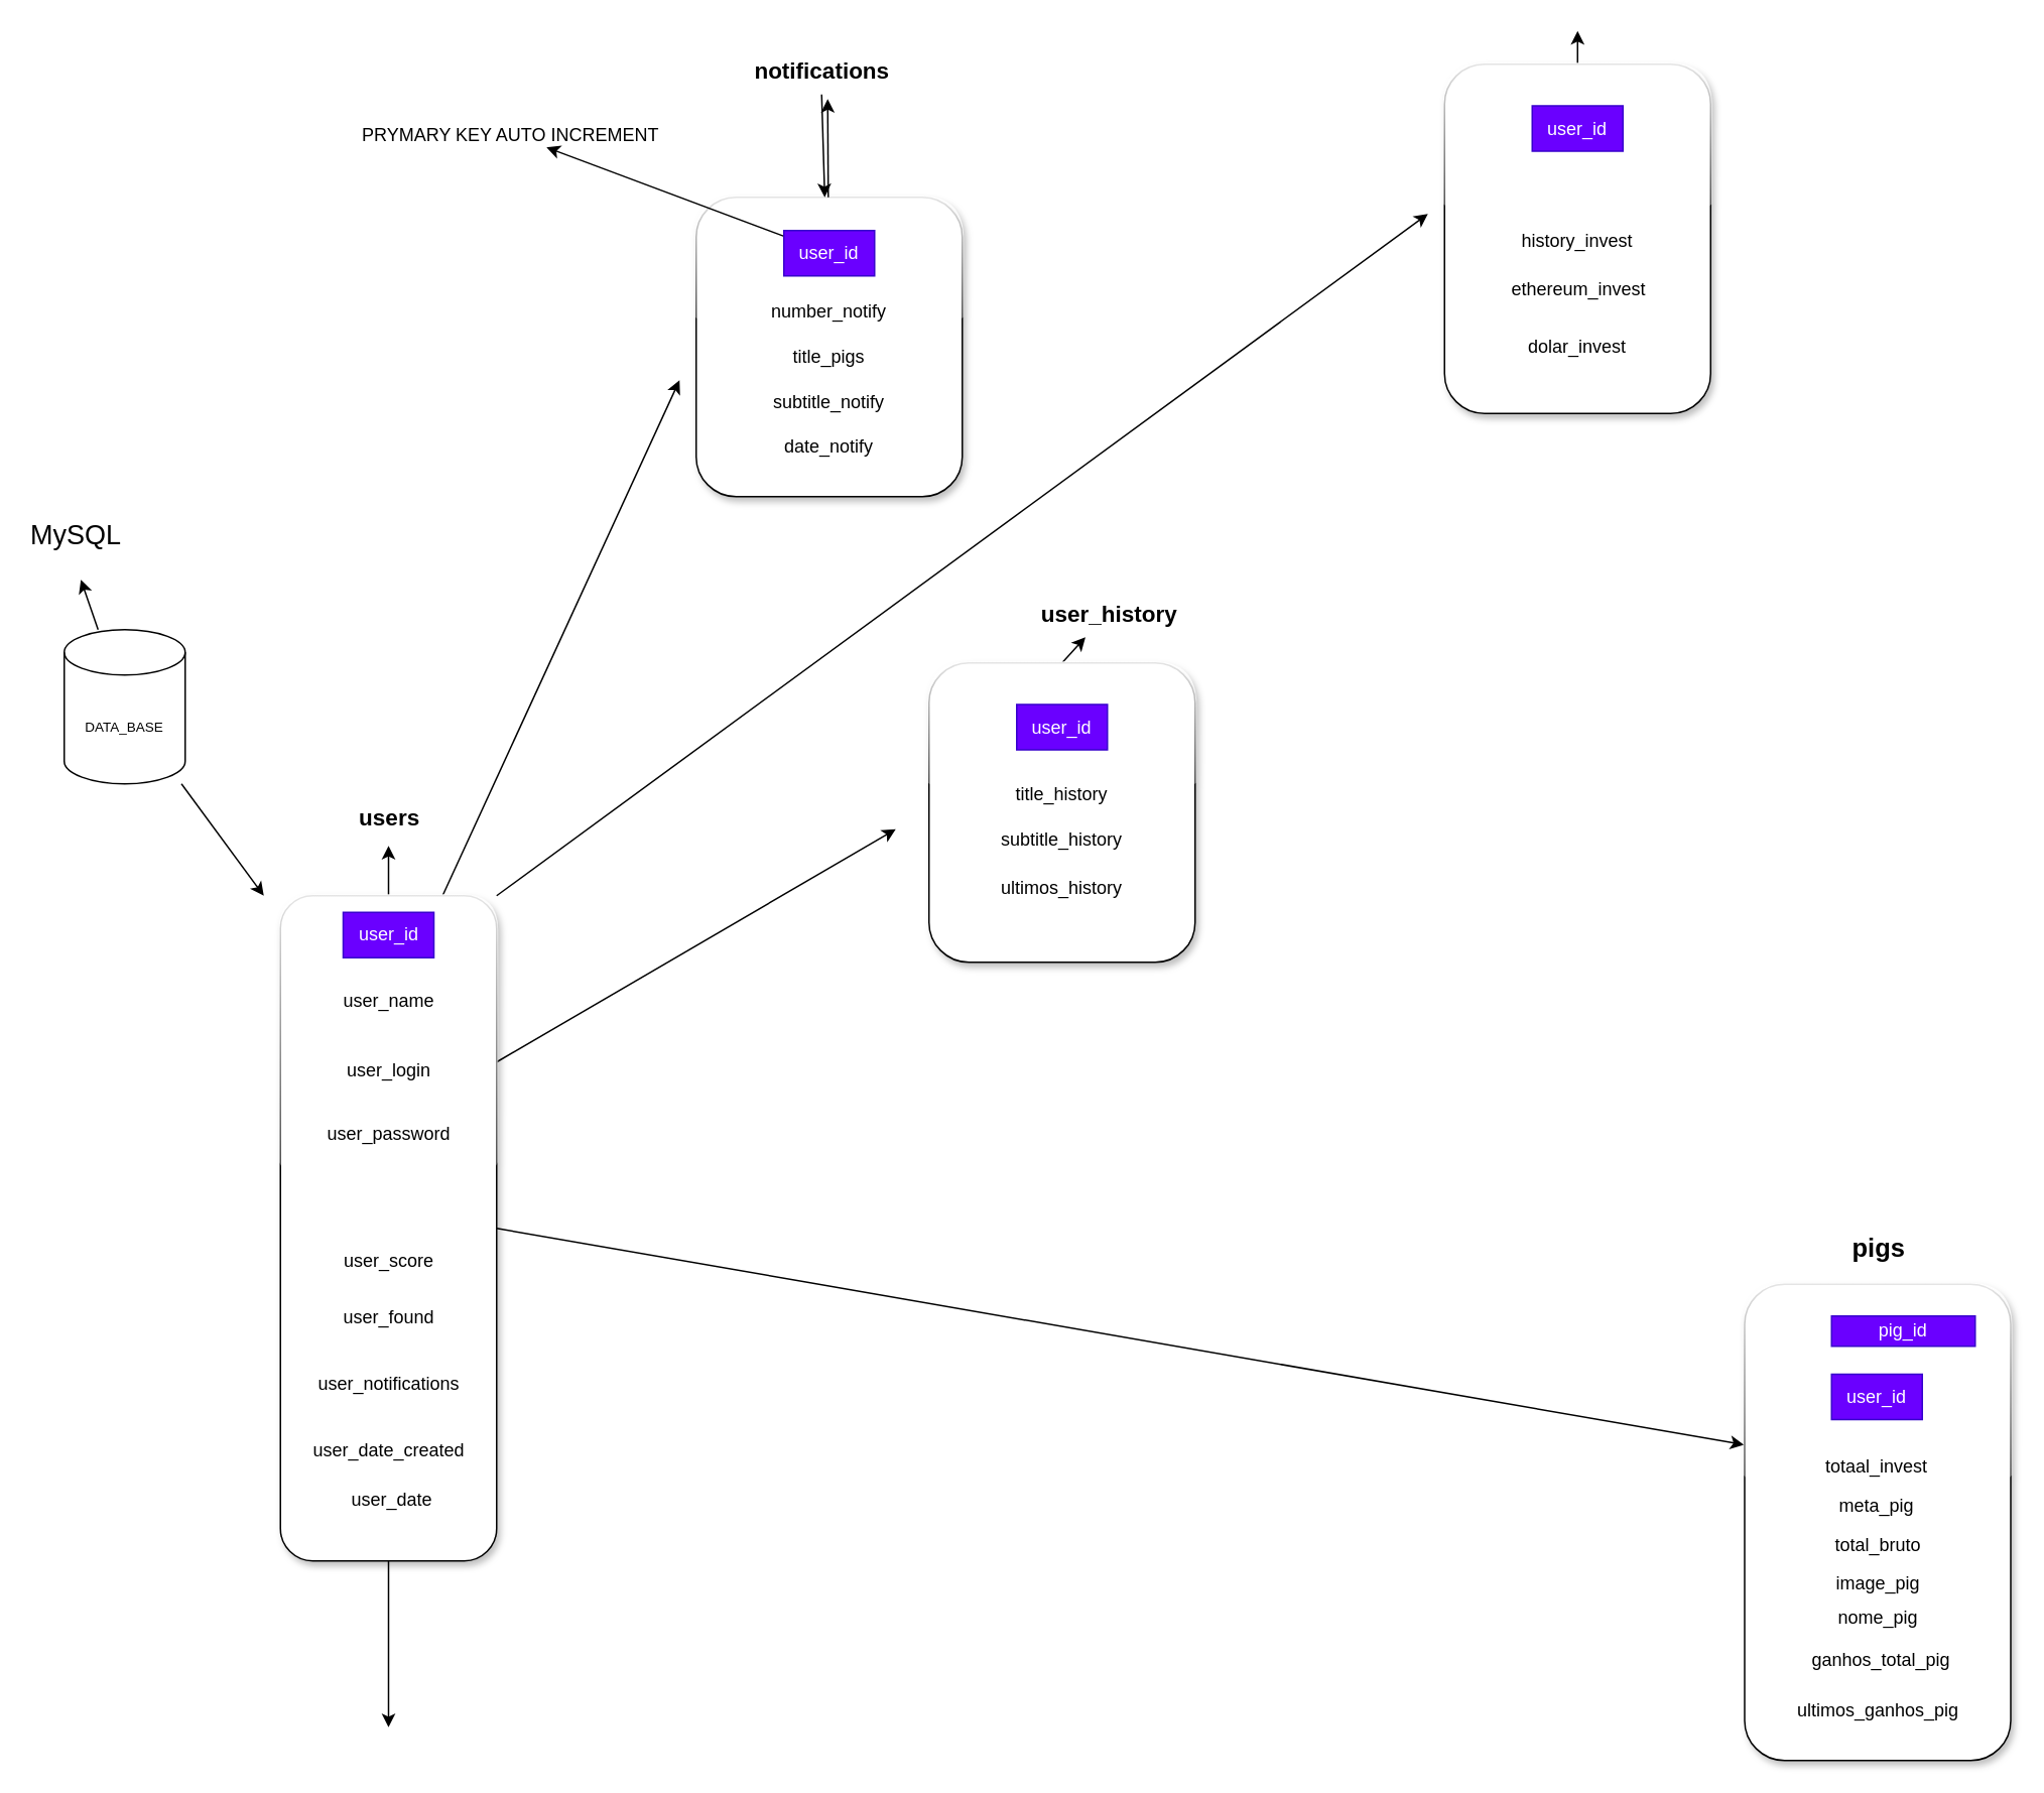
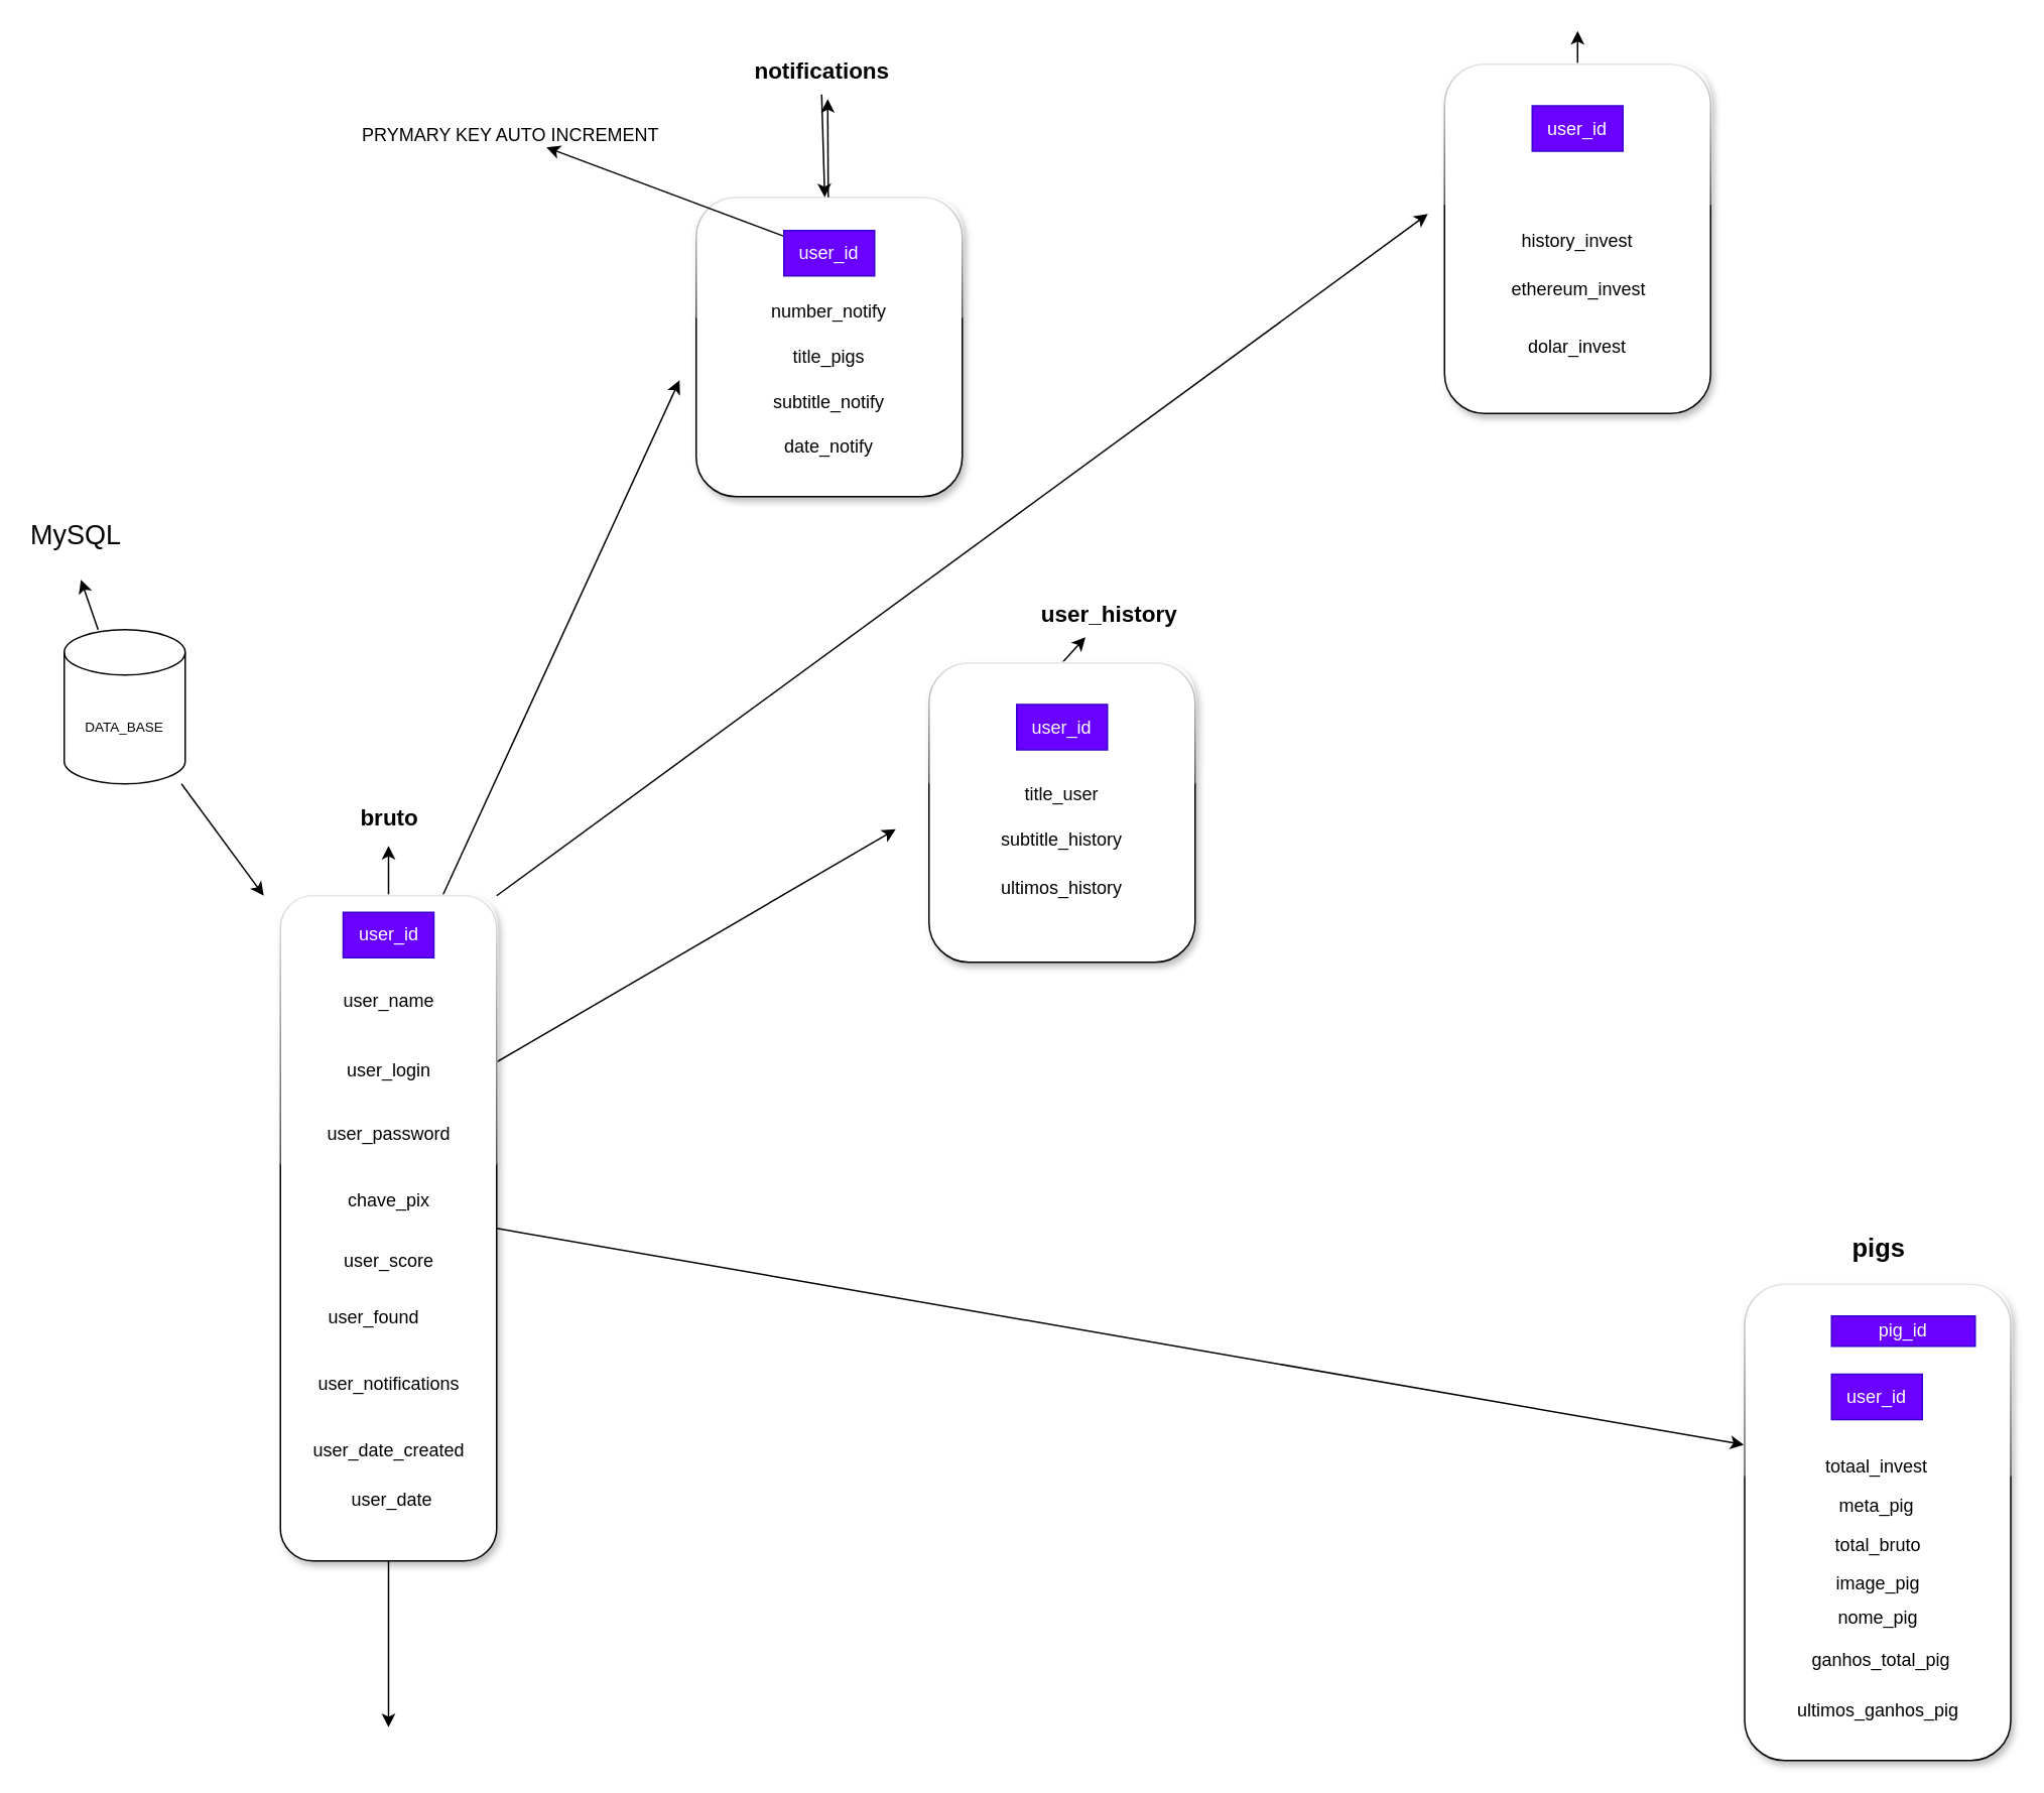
- <mxCell id="36" value="title_history" style="text;html=1;align=center;verticalAlign=middle;whiteSpace=wrap;rounded=0;" parent="1" vertex="1"><mxGeometry x="672" y="509.5" width="60" height="30" as="geometry" /></mxCell>
+ <mxCell id="36" value="title_user" style="text;html=1;align=center;verticalAlign=middle;whiteSpace=wrap;rounded=0;" parent="1" vertex="1"><mxGeometry x="672" y="509.5" width="60" height="30" as="geometry" /></mxCell>
- <mxCell id="22" value="users&amp;nbsp;" style="text;html=1;align=center;verticalAlign=middle;resizable=0;points=[];autosize=1;fontColor=light-dark(#000000,#000000);fontStyle=1;fontSize=15;" parent="1" vertex="1"><mxGeometry x="226" y="523" width="66" height="33" as="geometry" /></mxCell>
+ <mxCell id="22" value="bruto&amp;nbsp;" style="text;html=1;align=center;verticalAlign=middle;resizable=0;points=[];autosize=1;fontColor=light-dark(#000000,#000000);fontStyle=1;fontSize=15;" parent="1" vertex="1"><mxGeometry x="226" y="523" width="66" height="33" as="geometry" /></mxCell>
+ <mxCell id="13" value="chave_pix" style="text;html=1;align=center;verticalAlign=middle;whiteSpace=wrap;rounded=0;" parent="1" vertex="1"><mxGeometry x="226.5" y="779" width="60" height="30" as="geometry" /></mxCell>
- <mxCell id="19" value="user_found" style="text;html=1;align=center;verticalAlign=middle;whiteSpace=wrap;rounded=0;" parent="1" vertex="1"><mxGeometry x="226.5" y="856" width="60" height="30" as="geometry" /></mxCell>
+ <mxCell id="19" value="user_found" style="text;html=1;align=center;verticalAlign=middle;whiteSpace=wrap;rounded=0;" parent="1" vertex="1"><mxGeometry x="216.5" y="856" width="60" height="30" as="geometry" /></mxCell>
